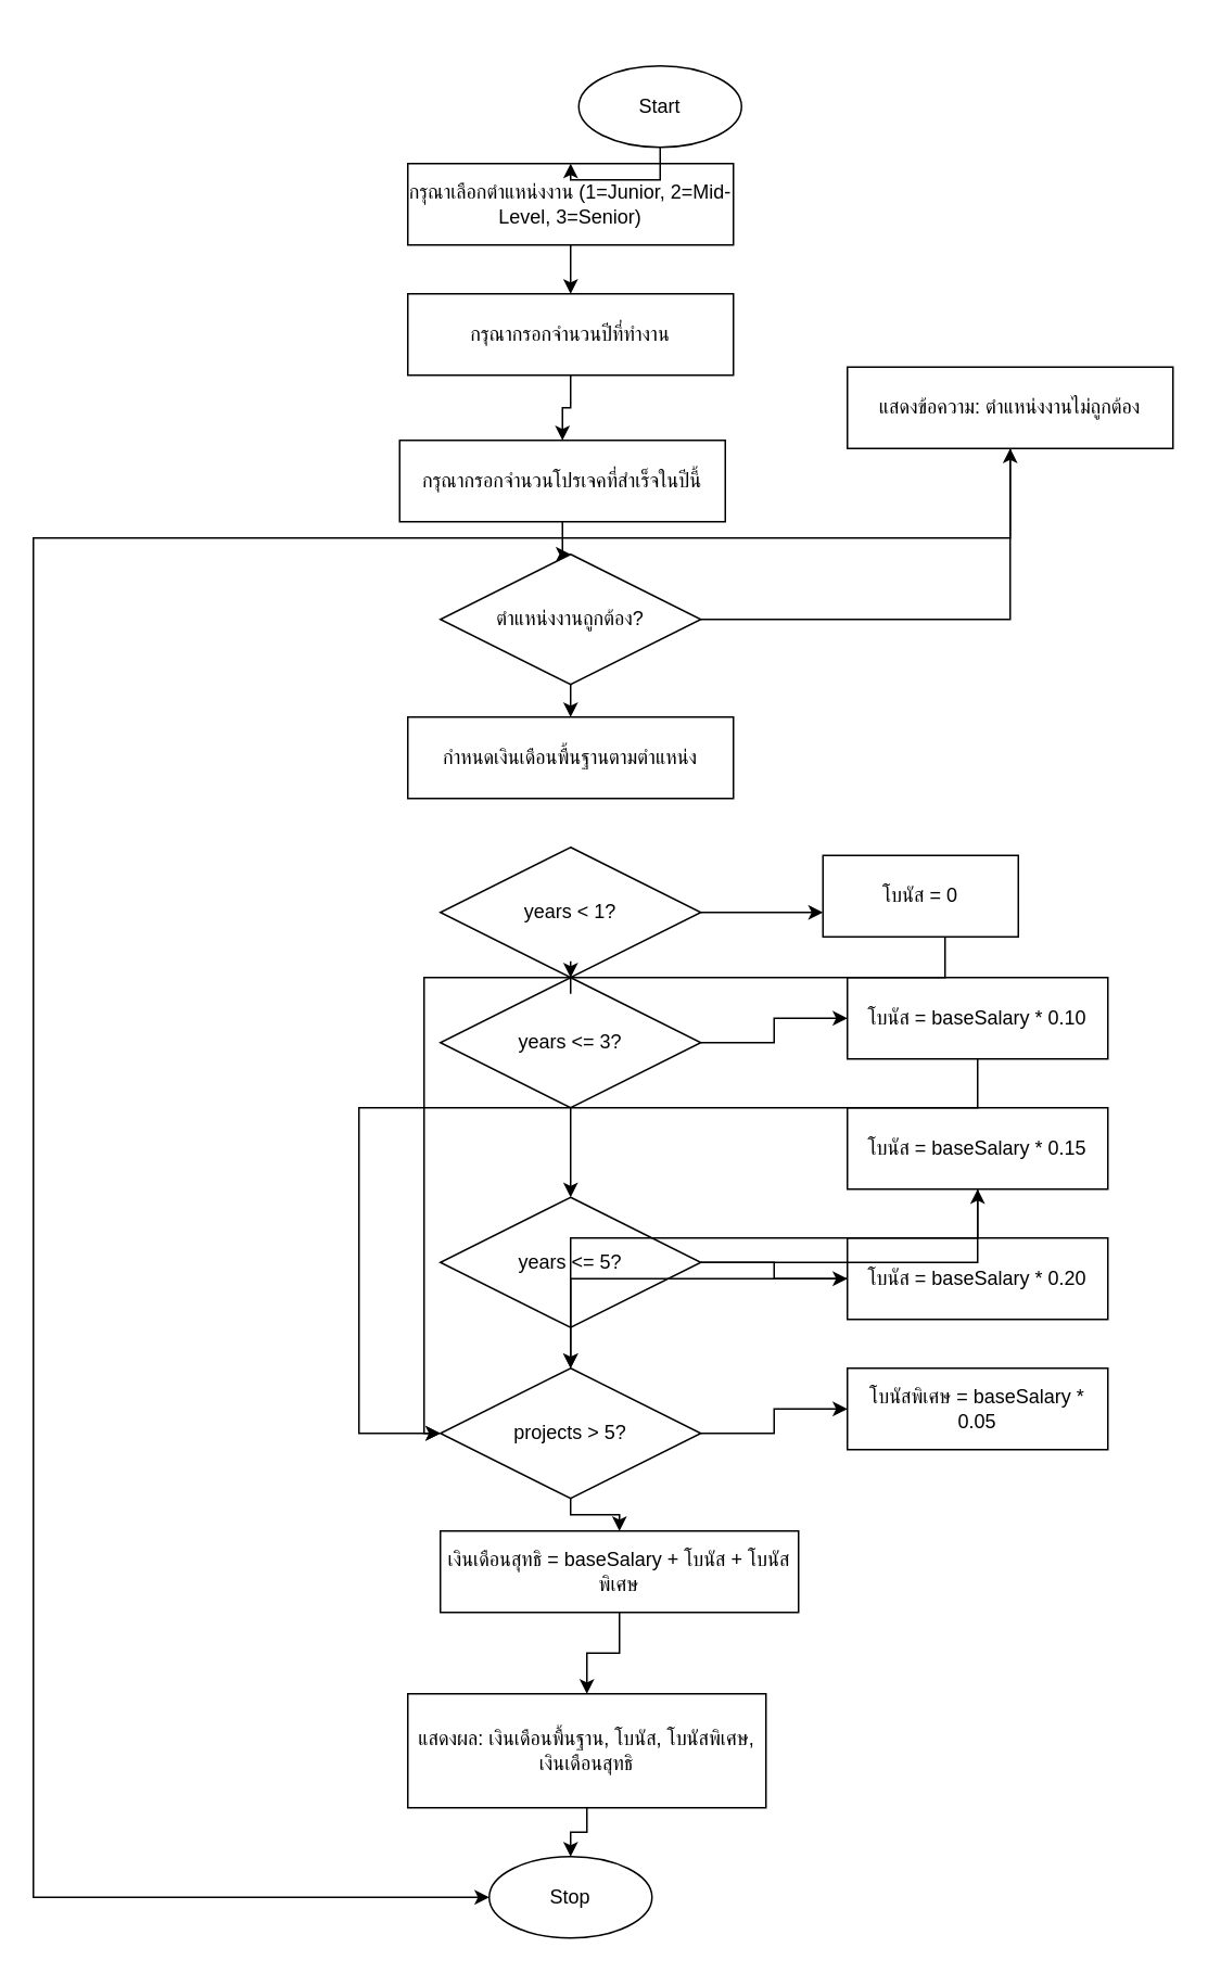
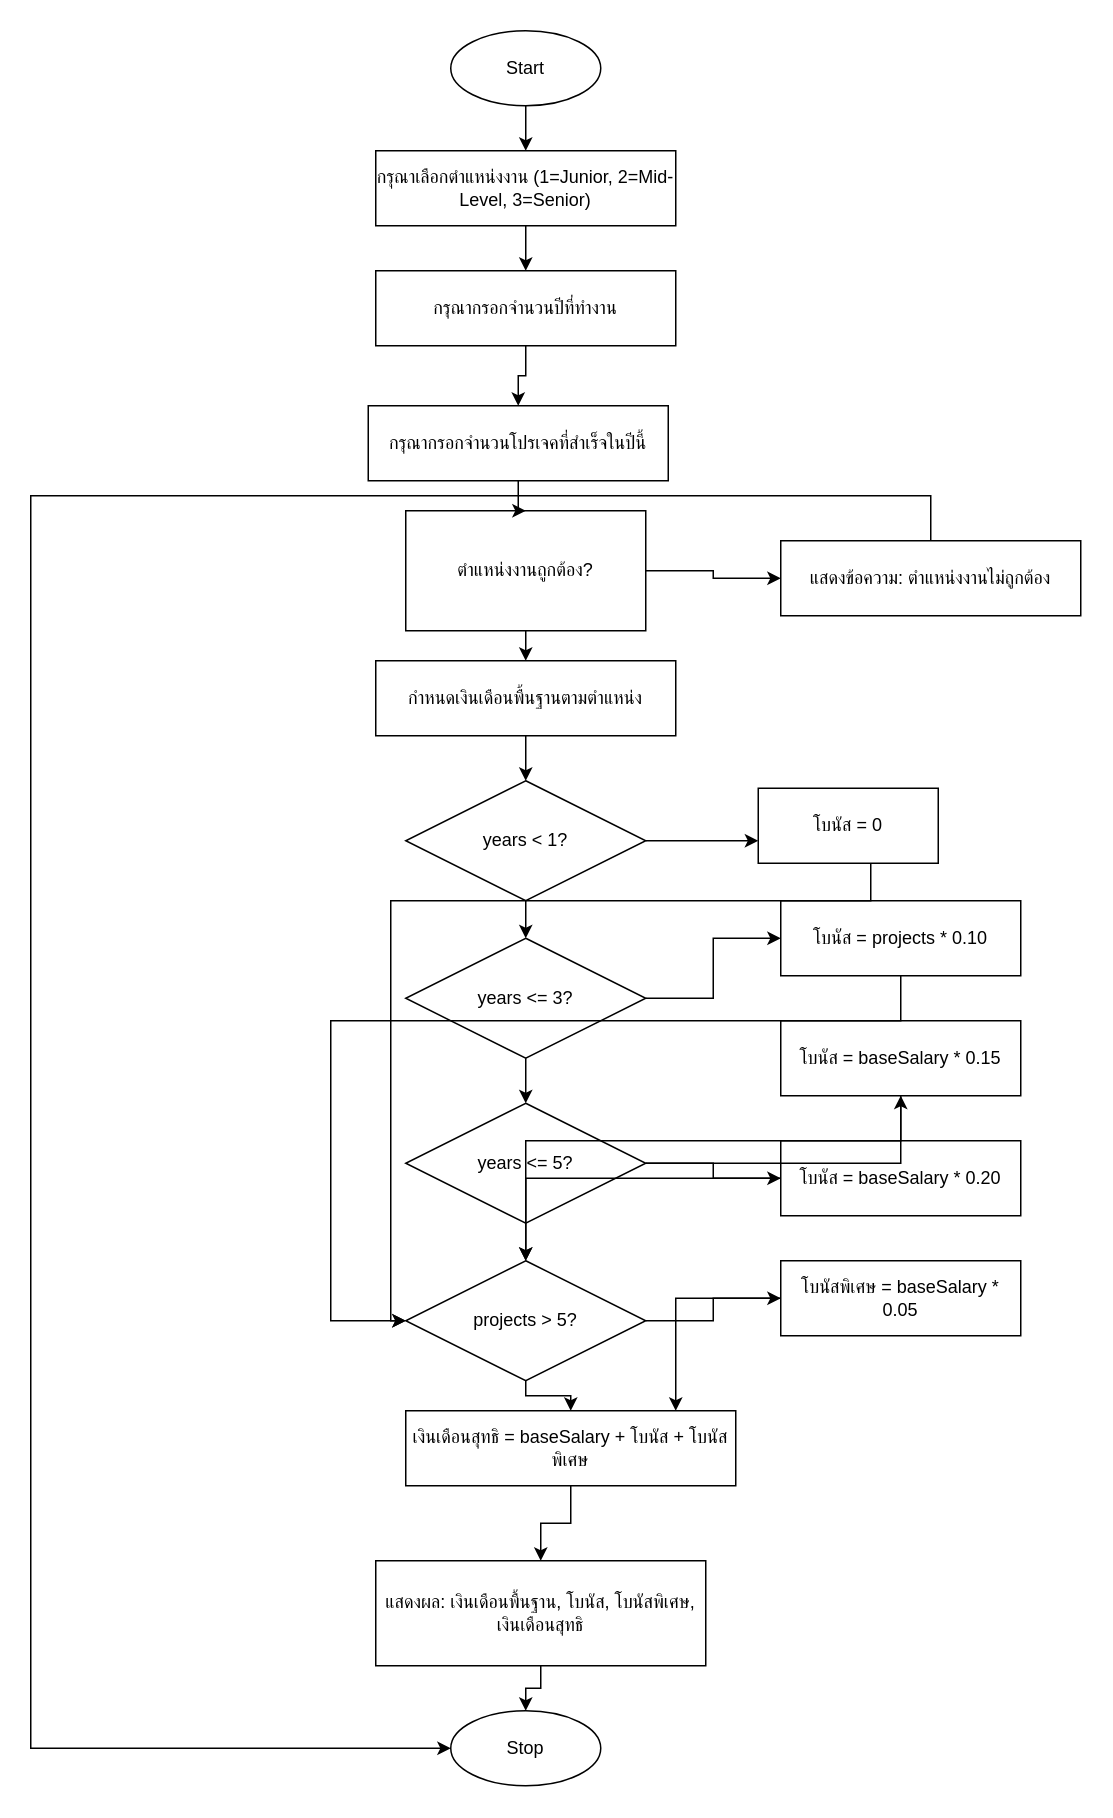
- <mxCell id="2" value="Start" style="ellipse;whiteSpace=wrap;html=1;" parent="1" vertex="1"><mxGeometry x="355" y="40" width="100" height="50" as="geometry" /></mxCell>
+ <mxCell id="2" value="Start" style="ellipse;whiteSpace=wrap;html=1;" parent="1" vertex="1"><mxGeometry x="300" y="20" width="100" height="50" as="geometry" /></mxCell>
- <mxCell id="20" value="แสดงข้อความ: ตำแหน่งงานไม่ถูกต้อง" style="rectangle;whiteSpace=wrap;html=1;" parent="1" vertex="1"><mxGeometry x="520" y="225" width="200" height="50" as="geometry" /></mxCell>
+ <mxCell id="20" value="แสดงข้อความ: ตำแหน่งงานไม่ถูกต้อง" style="rectangle;whiteSpace=wrap;html=1;" parent="1" vertex="1"><mxGeometry x="520" y="360" width="200" height="50" as="geometry" /></mxCell>
- <mxCell id="6" value="ตำแหน่งงานถูกต้อง?" style="rhombus;whiteSpace=wrap;html=1;" parent="1" vertex="1"><mxGeometry x="270" y="340" width="160" height="80" as="geometry" /></mxCell>
+ <mxCell id="6" value="ตำแหน่งงานถูกต้อง?" style="whiteSpace=wrap;html=1;rounded=0;" parent="1" vertex="1"><mxGeometry x="270" y="340" width="160" height="80" as="geometry" /></mxCell>
+ <mxCell id="28" style="edgeStyle=orthogonalEdgeStyle;rounded=0;html=1;" parent="1" source="7" target="8" edge="1"><mxGeometry relative="1" as="geometry" /></mxCell>
- <mxCell id="12" value="โบนัส = baseSalary * 0.10" style="rectangle;whiteSpace=wrap;html=1;" parent="1" vertex="1"><mxGeometry x="520" y="600" width="160" height="50" as="geometry" /></mxCell>
+ <mxCell id="12" value="โบนัส = projects * 0.10" style="rectangle;whiteSpace=wrap;html=1;" parent="1" vertex="1"><mxGeometry x="520" y="600" width="160" height="50" as="geometry" /></mxCell>
- <mxCell id="9" value="years &lt;= 3?" style="rhombus;whiteSpace=wrap;html=1;" parent="1" vertex="1"><mxGeometry x="270" y="600" width="160" height="80" as="geometry" /></mxCell>
+ <mxCell id="9" value="years &lt;= 3?" style="rhombus;whiteSpace=wrap;html=1;" parent="1" vertex="1"><mxGeometry x="270" y="625" width="160" height="80" as="geometry" /></mxCell>
+ <mxCell id="41" style="edgeStyle=orthogonalEdgeStyle;rounded=0;html=1;" parent="1" source="16" target="17" edge="1"><mxGeometry relative="1" as="geometry"><Array as="points"><mxPoint x="450" y="865" /></Array></mxGeometry></mxCell>
